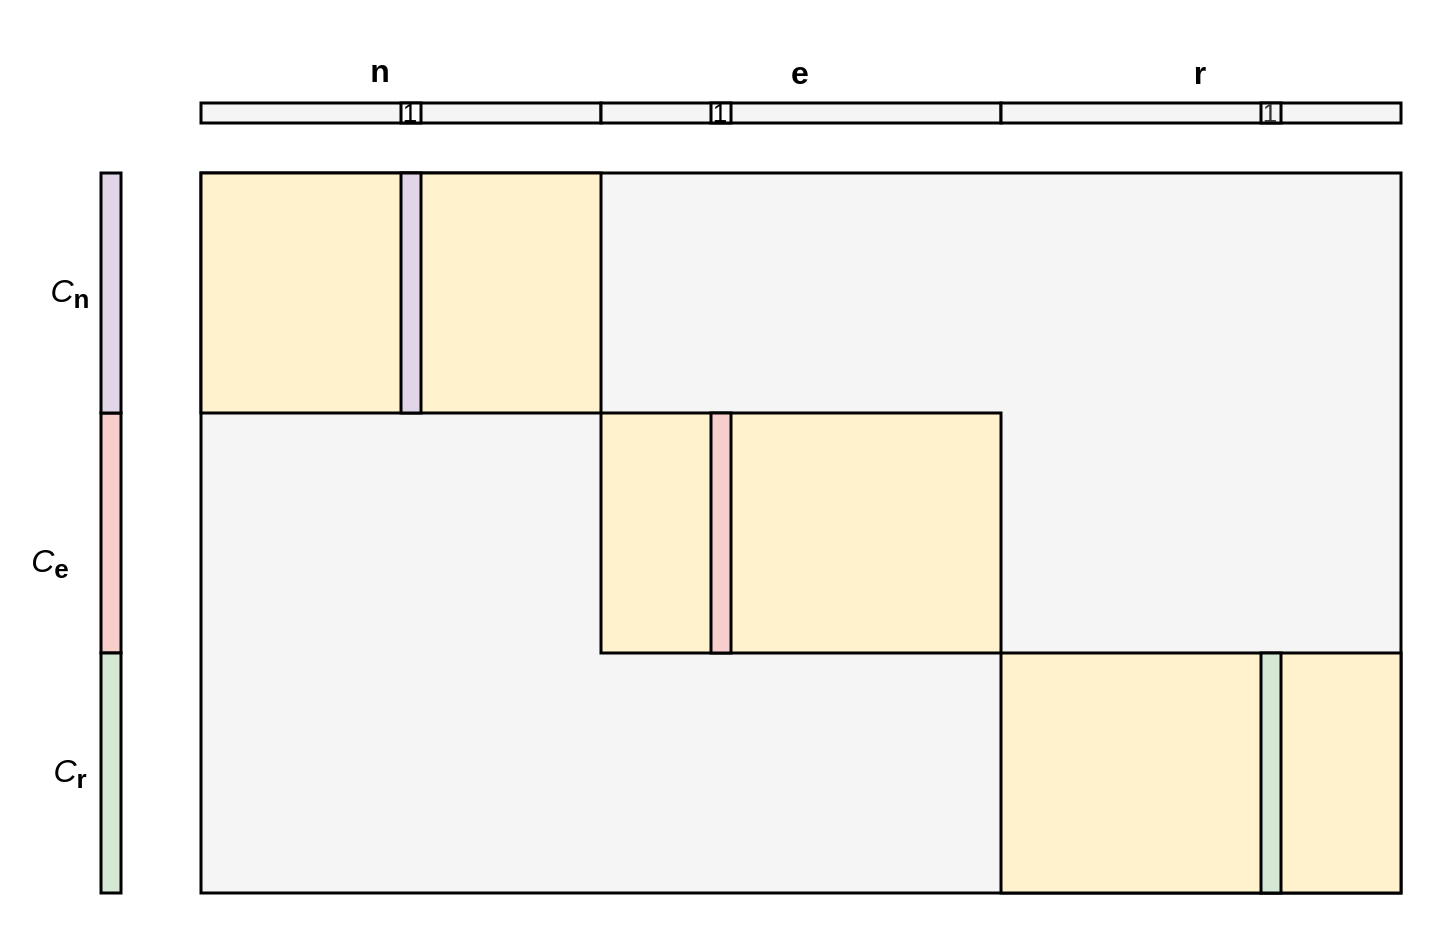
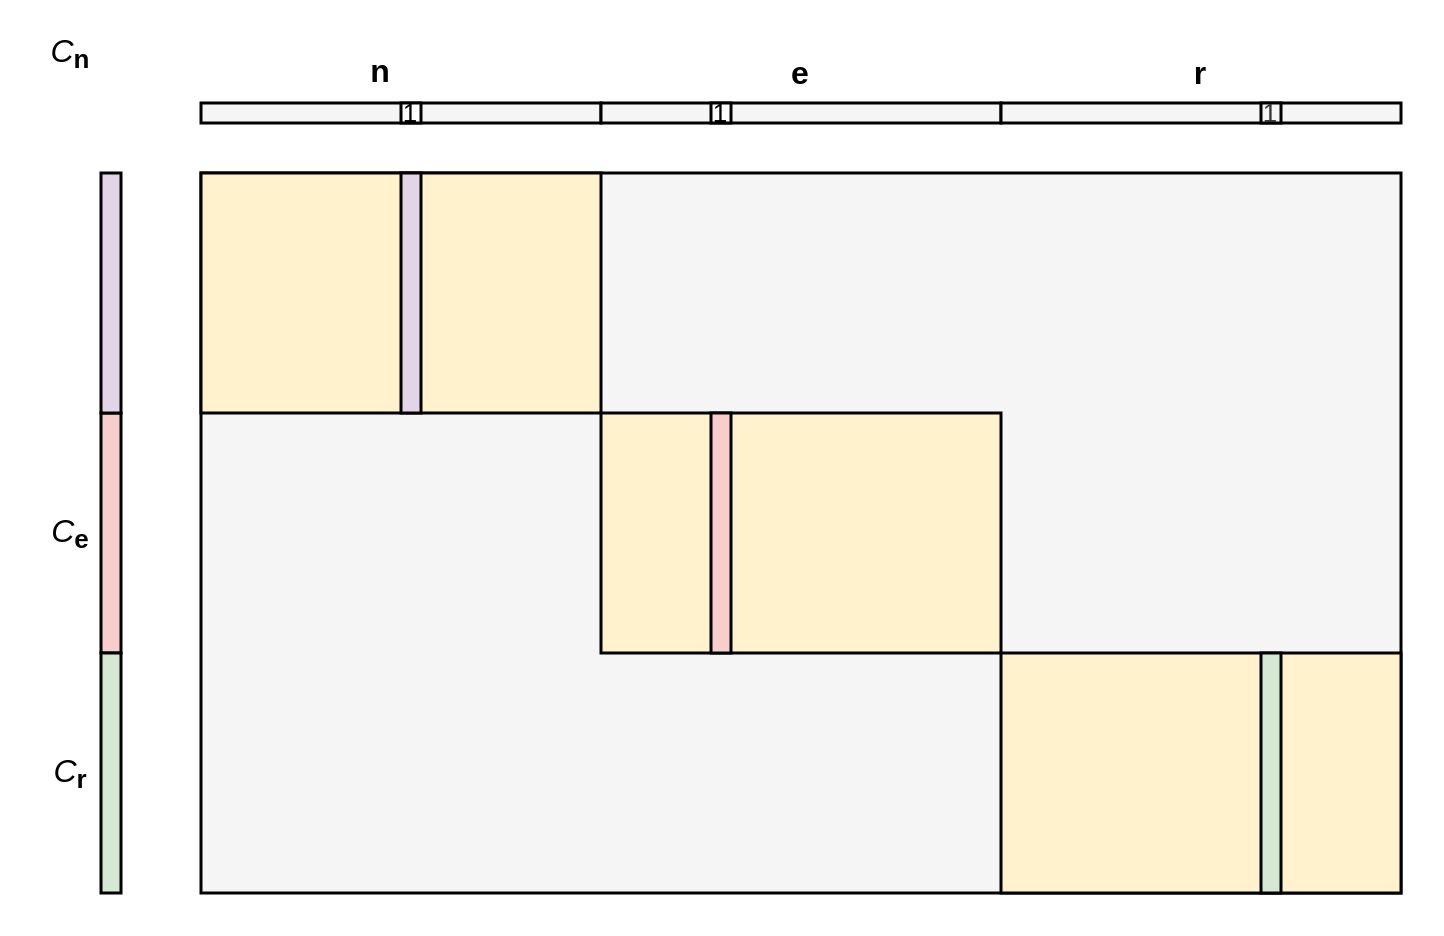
- <mxCell id="18" value="&lt;font style=&quot;&quot;&gt;&lt;i style=&quot;font-size: 16px;&quot;&gt;C&lt;/i&gt;&lt;b style=&quot;&quot;&gt;&lt;sub style=&quot;&quot;&gt;&lt;font style=&quot;font-size: 13px;&quot;&gt;n&lt;/font&gt;&lt;/sub&gt;&lt;/b&gt;&lt;/font&gt;" style="text;html=1;strokeColor=none;fillColor=none;align=center;verticalAlign=middle;whiteSpace=wrap;rounded=0;direction=south;" parent="1" vertex="1"><mxGeometry x="20" y="126" width="30" height="40" as="geometry" /></mxCell>
+ <mxCell id="18" value="&lt;font style=&quot;&quot;&gt;&lt;i style=&quot;font-size: 16px;&quot;&gt;C&lt;/i&gt;&lt;b style=&quot;&quot;&gt;&lt;sub style=&quot;&quot;&gt;&lt;font style=&quot;font-size: 13px;&quot;&gt;n&lt;/font&gt;&lt;/sub&gt;&lt;/b&gt;&lt;/font&gt;" style="text;html=1;strokeColor=none;fillColor=none;align=center;verticalAlign=middle;whiteSpace=wrap;rounded=0;direction=south;" parent="1" vertex="1"><mxGeometry x="20" y="6" width="30" height="40" as="geometry" /></mxCell>
- <mxCell id="17" value="&lt;font style=&quot;&quot;&gt;&lt;i style=&quot;font-size: 16px;&quot;&gt;C&lt;/i&gt;&lt;sub style=&quot;&quot;&gt;&lt;b style=&quot;&quot;&gt;&lt;font style=&quot;font-size: 13px;&quot;&gt;e&lt;/font&gt;&lt;/b&gt;&lt;/sub&gt;&lt;/font&gt;" style="text;html=1;strokeColor=none;fillColor=none;align=center;verticalAlign=middle;whiteSpace=wrap;rounded=0;direction=south;" parent="1" vertex="1"><mxGeometry x="10" y="261" width="30" height="40" as="geometry" /></mxCell>
+ <mxCell id="17" value="&lt;font style=&quot;&quot;&gt;&lt;i style=&quot;font-size: 16px;&quot;&gt;C&lt;/i&gt;&lt;sub style=&quot;&quot;&gt;&lt;b style=&quot;&quot;&gt;&lt;font style=&quot;font-size: 13px;&quot;&gt;e&lt;/font&gt;&lt;/b&gt;&lt;/sub&gt;&lt;/font&gt;" style="text;html=1;strokeColor=none;fillColor=none;align=center;verticalAlign=middle;whiteSpace=wrap;rounded=0;direction=south;" parent="1" vertex="1"><mxGeometry x="20" y="246" width="30" height="40" as="geometry" /></mxCell>
